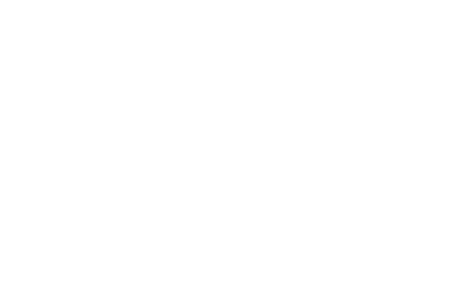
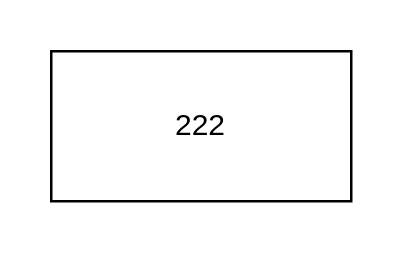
+ <mxCell id="2" value="222" style="rounded=0;whiteSpace=wrap;html=1;" parent="1" vertex="1"><mxGeometry x="20" y="20" width="120" height="60" as="geometry" /></mxCell>
